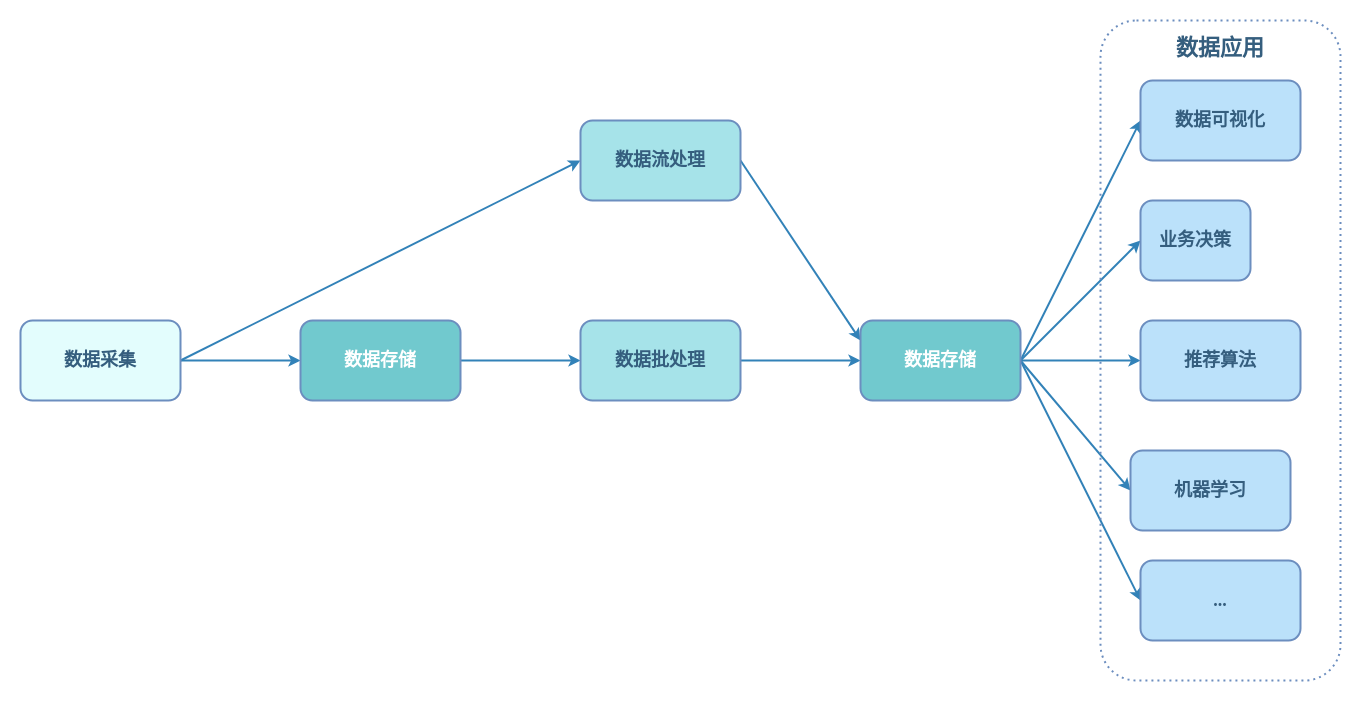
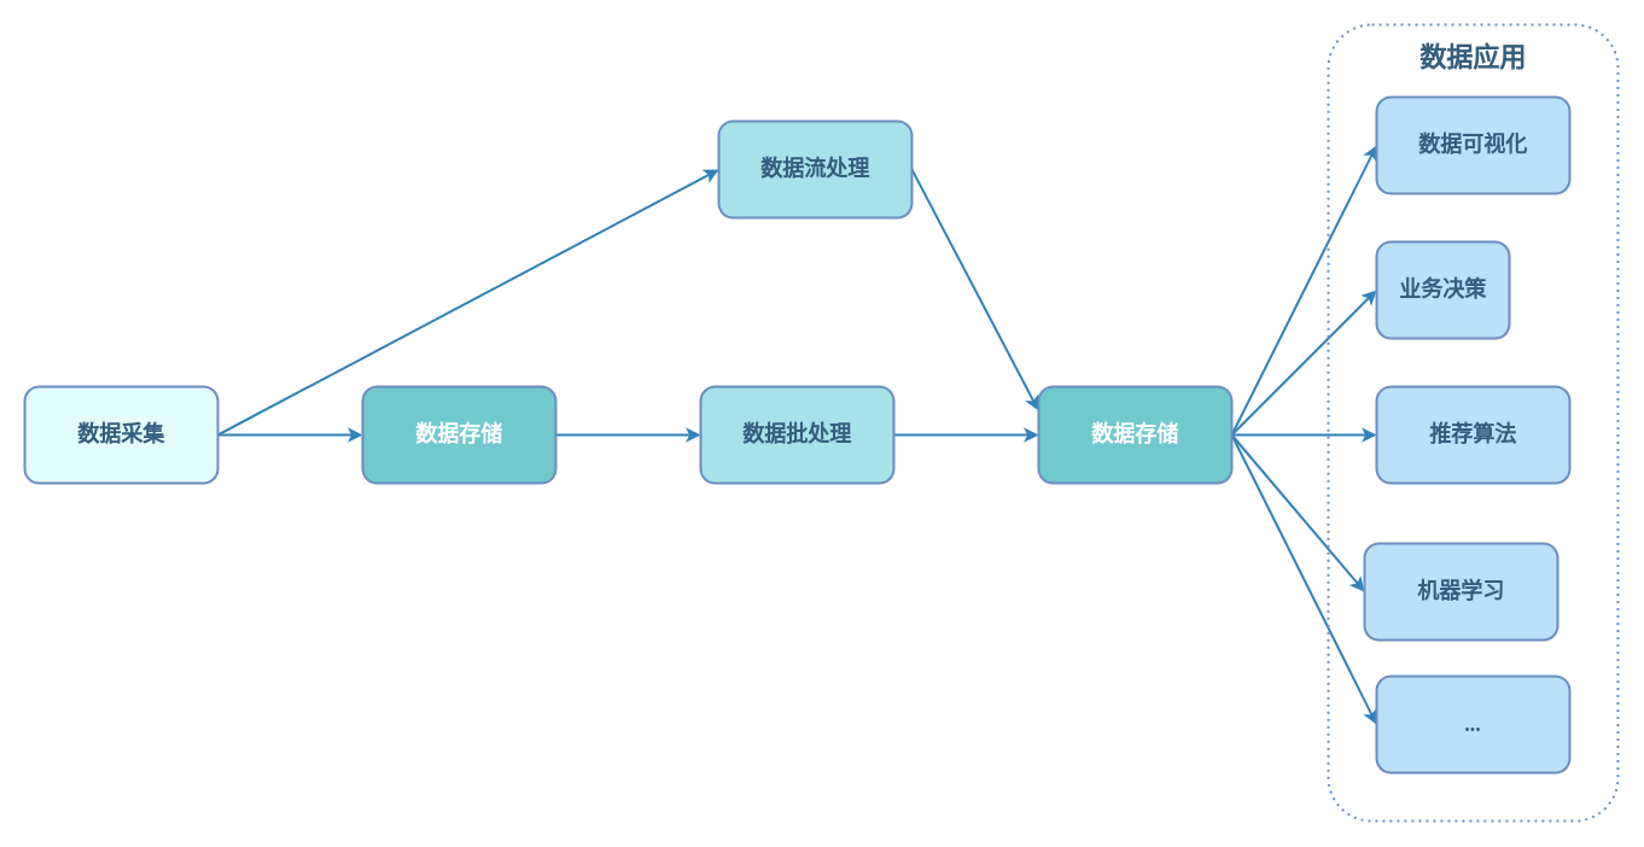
- <mxCell id="10" value="数据流处理" style="rounded=1;whiteSpace=wrap;html=1;shadow=0;align=center;verticalAlign=middle;fontFamily=Comic Sans MS;fontSize=18;fontColor=#355E7E;fillColor=#A6E3E9;strokeColor=#6C8EBF;strokeWidth=2;fontStyle=1;spacing=10;" vertex="1" parent="1"><mxGeometry x="580" y="120" width="160" height="80" as="geometry" /></mxCell>
+ <mxCell id="10" value="数据流处理" style="rounded=1;whiteSpace=wrap;html=1;shadow=0;align=center;verticalAlign=middle;fontFamily=Comic Sans MS;fontSize=18;fontColor=#355E7E;fillColor=#A6E3E9;strokeColor=#6C8EBF;strokeWidth=2;fontStyle=1;spacing=10;" vertex="1" parent="1"><mxGeometry x="595" y="100" width="160" height="80" as="geometry" /></mxCell>
